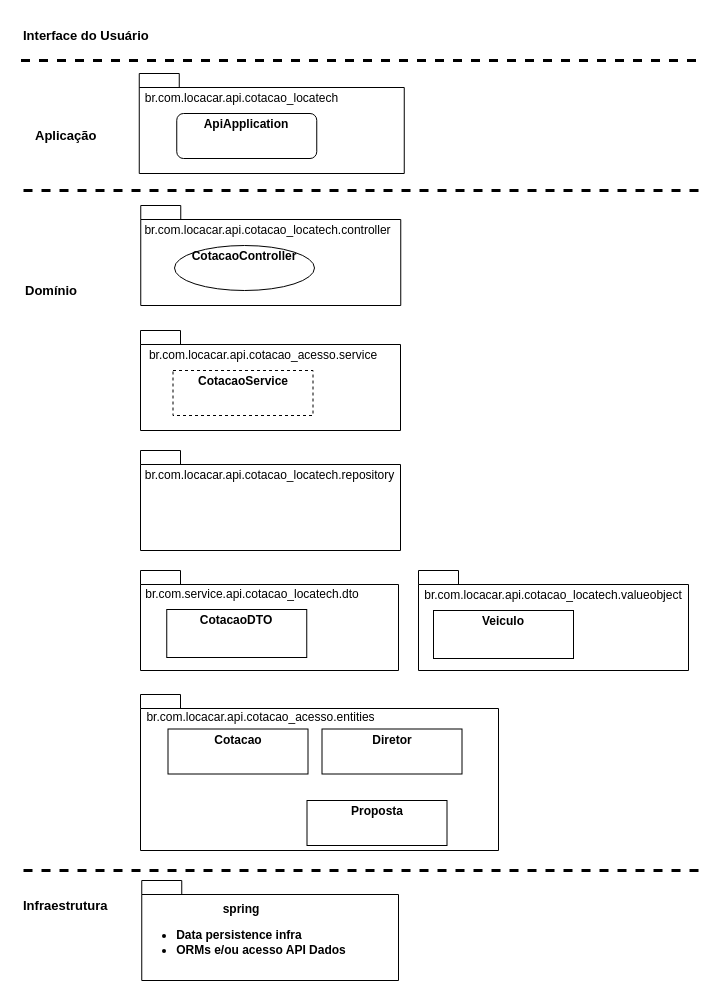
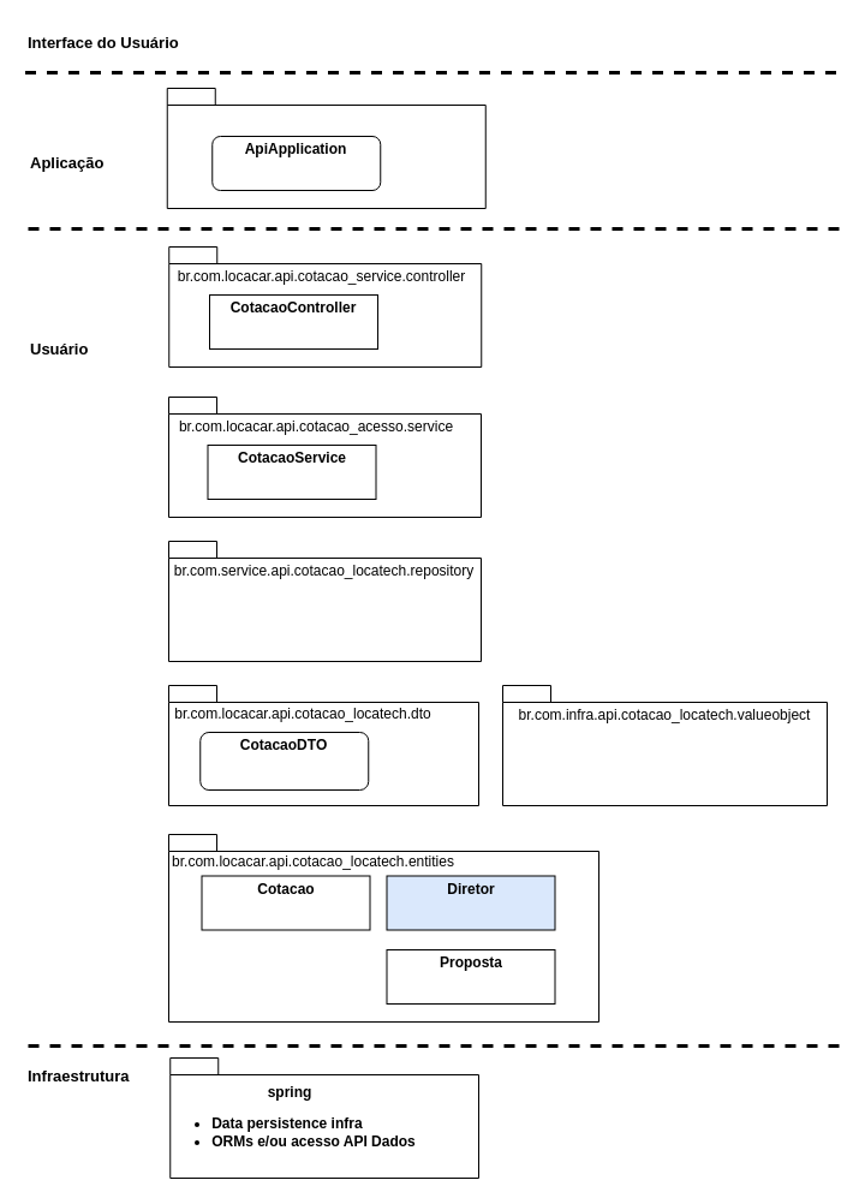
- <mxCell id="7" value="br.com.locacar.api.cotacao_locatech" style="text;html=1;strokeColor=none;fillColor=none;align=center;verticalAlign=middle;whiteSpace=wrap;rounded=0;" parent="1" vertex="1"><mxGeometry x="138.75" y="83" width="205" height="30" as="geometry" /></mxCell>
- <mxCell id="24" value="&lt;b&gt;&lt;font style=&quot;font-size: 13px;&quot;&gt;Aplicação&lt;/font&gt;&lt;/b&gt;" style="text;html=1;strokeColor=none;fillColor=none;align=left;verticalAlign=middle;whiteSpace=wrap;rounded=0;" parent="1" vertex="1"><mxGeometry x="33" y="120" width="90" height="30" as="geometry" /></mxCell>
+ <mxCell id="24" value="&lt;b&gt;&lt;font style=&quot;font-size: 13px;&quot;&gt;Aplicação&lt;/font&gt;&lt;/b&gt;" style="text;html=1;strokeColor=none;fillColor=none;align=left;verticalAlign=middle;whiteSpace=wrap;rounded=0;" parent="1" vertex="1"><mxGeometry x="23" y="120" width="90" height="30" as="geometry" /></mxCell>
- <mxCell id="4" value="br.com.locacar.api.cotacao_locatech.controller" style="text;html=1;strokeColor=none;fillColor=none;align=center;verticalAlign=middle;whiteSpace=wrap;rounded=0;" parent="1" vertex="1"><mxGeometry x="131.25" y="215" width="272.5" height="30" as="geometry" /></mxCell>
+ <mxCell id="4" value="br.com.locacar.api.cotacao_service.controller" style="text;html=1;strokeColor=none;fillColor=none;align=center;verticalAlign=middle;whiteSpace=wrap;rounded=0;" parent="1" vertex="1"><mxGeometry x="131.25" y="215" width="272.5" height="30" as="geometry" /></mxCell>
- <mxCell id="3" value="&lt;p style=&quot;margin: 4px 0px 0px;&quot;&gt;&lt;b style=&quot;background-color: initial;&quot;&gt;CotacaoController&lt;/b&gt;&lt;br&gt;&lt;/p&gt;" style="ellipse;verticalAlign=top;align=center;overflow=fill;fontSize=12;fontFamily=Helvetica;html=1;whiteSpace=wrap;movable=1;resizable=1;rotatable=1;deletable=1;editable=1;locked=0;connectable=1;" parent="1" vertex="1"><mxGeometry x="174" y="245" width="140" height="45" as="geometry" /></mxCell>
+ <mxCell id="3" value="&lt;p style=&quot;margin: 4px 0px 0px;&quot;&gt;&lt;b style=&quot;background-color: initial;&quot;&gt;CotacaoController&lt;/b&gt;&lt;br&gt;&lt;/p&gt;" style="verticalAlign=top;align=center;overflow=fill;fontSize=12;fontFamily=Helvetica;html=1;whiteSpace=wrap;movable=1;resizable=1;rotatable=1;deletable=1;editable=1;locked=0;connectable=1;" parent="1" vertex="1"><mxGeometry x="174" y="245" width="140" height="45" as="geometry" /></mxCell>
- <mxCell id="25" value="&lt;b&gt;&lt;font style=&quot;font-size: 13px;&quot;&gt;Domínio&lt;/font&gt;&lt;/b&gt;" style="text;html=1;strokeColor=none;fillColor=none;align=left;verticalAlign=middle;whiteSpace=wrap;rounded=0;" parent="1" vertex="1"><mxGeometry x="23" y="275" width="90" height="30" as="geometry" /></mxCell>
+ <mxCell id="25" value="&lt;b&gt;&lt;font style=&quot;font-size: 13px;&quot;&gt;Usuário&lt;/font&gt;&lt;/b&gt;" style="text;html=1;strokeColor=none;fillColor=none;align=left;verticalAlign=middle;whiteSpace=wrap;rounded=0;" parent="1" vertex="1"><mxGeometry x="23" y="275" width="90" height="30" as="geometry" /></mxCell>
- <mxCell id="9" value="&lt;p style=&quot;margin: 4px 0px 0px;&quot;&gt;&lt;b style=&quot;background-color: initial;&quot;&gt;CotacaoService&lt;/b&gt;&lt;br&gt;&lt;/p&gt;" style="verticalAlign=top;align=center;overflow=fill;fontSize=12;fontFamily=Helvetica;html=1;whiteSpace=wrap;movable=1;resizable=1;rotatable=1;deletable=1;editable=1;locked=0;connectable=1;dashed=1;" parent="1" vertex="1"><mxGeometry x="172.5" y="370" width="140" height="45" as="geometry" /></mxCell>
+ <mxCell id="9" value="&lt;p style=&quot;margin: 4px 0px 0px;&quot;&gt;&lt;b style=&quot;background-color: initial;&quot;&gt;CotacaoService&lt;/b&gt;&lt;br&gt;&lt;/p&gt;" style="verticalAlign=top;align=center;overflow=fill;fontSize=12;fontFamily=Helvetica;html=1;whiteSpace=wrap;movable=1;resizable=1;rotatable=1;deletable=1;editable=1;locked=0;connectable=1;" parent="1" vertex="1"><mxGeometry x="172.5" y="370" width="140" height="45" as="geometry" /></mxCell>
- <mxCell id="12" value="br.com.locacar.api.cotacao_locatech.repository" style="text;html=1;strokeColor=none;fillColor=none;align=center;verticalAlign=middle;whiteSpace=wrap;rounded=0;" parent="1" vertex="1"><mxGeometry x="138.75" y="460" width="261.25" height="30" as="geometry" /></mxCell>
+ <mxCell id="12" value="br.com.service.api.cotacao_locatech.repository" style="text;html=1;strokeColor=none;fillColor=none;align=center;verticalAlign=middle;whiteSpace=wrap;rounded=0;" parent="1" vertex="1"><mxGeometry x="138.75" y="460" width="261.25" height="30" as="geometry" /></mxCell>
- <mxCell id="15" value="br.com.service.api.cotacao_locatech.dto" style="text;html=1;strokeColor=none;fillColor=none;align=center;verticalAlign=middle;whiteSpace=wrap;rounded=0;" parent="1" vertex="1"><mxGeometry x="142" y="579" width="220" height="30" as="geometry" /></mxCell>
+ <mxCell id="15" value="br.com.locacar.api.cotacao_locatech.dto" style="text;html=1;strokeColor=none;fillColor=none;align=center;verticalAlign=middle;whiteSpace=wrap;rounded=0;" parent="1" vertex="1"><mxGeometry x="142" y="579" width="220" height="30" as="geometry" /></mxCell>
- <mxCell id="30" value="br.com.locacar.api.cotacao_locatech.valueobject" style="text;html=1;strokeColor=none;fillColor=none;align=center;verticalAlign=middle;whiteSpace=wrap;rounded=0;" parent="1" vertex="1"><mxGeometry x="423" y="580" width="260" height="30" as="geometry" /></mxCell>
+ <mxCell id="30" value="br.com.infra.api.cotacao_locatech.valueobject" style="text;html=1;strokeColor=none;fillColor=none;align=center;verticalAlign=middle;whiteSpace=wrap;rounded=0;" parent="1" vertex="1"><mxGeometry x="423" y="580" width="260" height="30" as="geometry" /></mxCell>
- <mxCell id="14" value="&lt;p style=&quot;margin: 4px 0px 0px;&quot;&gt;&lt;b style=&quot;background-color: initial;&quot;&gt;CotacaoDTO&lt;/b&gt;&lt;br&gt;&lt;/p&gt;" style="verticalAlign=top;align=center;overflow=fill;fontSize=12;fontFamily=Helvetica;html=1;whiteSpace=wrap;movable=1;resizable=1;rotatable=1;deletable=1;editable=1;locked=0;connectable=1;" parent="1" vertex="1"><mxGeometry x="166.25" y="609" width="140" height="48" as="geometry" /></mxCell>
+ <mxCell id="14" value="&lt;p style=&quot;margin: 4px 0px 0px;&quot;&gt;&lt;b style=&quot;background-color: initial;&quot;&gt;CotacaoDTO&lt;/b&gt;&lt;br&gt;&lt;/p&gt;" style="verticalAlign=top;align=center;overflow=fill;fontSize=12;fontFamily=Helvetica;html=1;whiteSpace=wrap;movable=1;resizable=1;rotatable=1;deletable=1;editable=1;locked=0;connectable=1;rounded=1;" parent="1" vertex="1"><mxGeometry x="166.25" y="609" width="140" height="48" as="geometry" /></mxCell>
- <mxCell id="29" value="&lt;p style=&quot;margin: 4px 0px 0px;&quot;&gt;&lt;b style=&quot;background-color: initial;&quot;&gt;Veiculo&lt;/b&gt;&lt;br&gt;&lt;/p&gt;" style="verticalAlign=top;align=center;overflow=fill;fontSize=12;fontFamily=Helvetica;html=1;whiteSpace=wrap;movable=1;resizable=1;rotatable=1;deletable=1;editable=1;locked=0;connectable=1;" parent="1" vertex="1"><mxGeometry x="433" y="610" width="140" height="48" as="geometry" /></mxCell>
- <mxCell id="20" value="br.com.locacar.api.cotacao_acesso.entities" style="text;html=1;strokeColor=none;fillColor=none;align=center;verticalAlign=middle;whiteSpace=wrap;rounded=0;" parent="1" vertex="1"><mxGeometry x="145" y="702" width="231" height="30" as="geometry" /></mxCell>
+ <mxCell id="20" value="br.com.locacar.api.cotacao_locatech.entities" style="text;html=1;strokeColor=none;fillColor=none;align=center;verticalAlign=middle;whiteSpace=wrap;rounded=0;" parent="1" vertex="1"><mxGeometry x="145" y="702" width="231" height="30" as="geometry" /></mxCell>
- <mxCell id="31" value="&lt;p style=&quot;margin: 4px 0px 0px;&quot;&gt;&lt;b style=&quot;background-color: initial;&quot;&gt;Diretor&lt;/b&gt;&lt;br&gt;&lt;/p&gt;" style="verticalAlign=top;align=center;overflow=fill;fontSize=12;fontFamily=Helvetica;html=1;whiteSpace=wrap;movable=1;resizable=1;rotatable=1;deletable=1;editable=1;locked=0;connectable=1;" parent="1" vertex="1"><mxGeometry x="321.5" y="728.5" width="140" height="45" as="geometry" /></mxCell>
+ <mxCell id="31" value="&lt;p style=&quot;margin: 4px 0px 0px;&quot;&gt;&lt;b style=&quot;background-color: initial;&quot;&gt;Diretor&lt;/b&gt;&lt;br&gt;&lt;/p&gt;" style="verticalAlign=top;align=center;overflow=fill;fontSize=12;fontFamily=Helvetica;html=1;whiteSpace=wrap;movable=1;resizable=1;rotatable=1;deletable=1;editable=1;locked=0;connectable=1;fillColor=#dae8fc;" parent="1" vertex="1"><mxGeometry x="321.5" y="728.5" width="140" height="45" as="geometry" /></mxCell>
- <mxCell id="32" value="&lt;p style=&quot;margin: 4px 0px 0px;&quot;&gt;&lt;b style=&quot;background-color: initial;&quot;&gt;Proposta&lt;/b&gt;&lt;br&gt;&lt;/p&gt;" style="verticalAlign=top;align=center;overflow=fill;fontSize=12;fontFamily=Helvetica;html=1;whiteSpace=wrap;movable=1;resizable=1;rotatable=1;deletable=1;editable=1;locked=0;connectable=1;" parent="1" vertex="1"><mxGeometry x="306.5" y="800" width="140" height="45" as="geometry" /></mxCell>
+ <mxCell id="32" value="&lt;p style=&quot;margin: 4px 0px 0px;&quot;&gt;&lt;b style=&quot;background-color: initial;&quot;&gt;Proposta&lt;/b&gt;&lt;br&gt;&lt;/p&gt;" style="verticalAlign=top;align=center;overflow=fill;fontSize=12;fontFamily=Helvetica;html=1;whiteSpace=wrap;movable=1;resizable=1;rotatable=1;deletable=1;editable=1;locked=0;connectable=1;" parent="1" vertex="1"><mxGeometry x="321.5" y="790" width="140" height="45" as="geometry" /></mxCell>
- <mxCell id="26" value="&lt;span style=&quot;font-size: 13px;&quot;&gt;&lt;b&gt;Infraestrutura&lt;/b&gt;&lt;/span&gt;" style="text;html=1;strokeColor=none;fillColor=none;align=left;verticalAlign=middle;whiteSpace=wrap;rounded=0;" parent="1" vertex="1"><mxGeometry x="20.5" y="890" width="100" height="30" as="geometry" /></mxCell>
+ <mxCell id="26" value="&lt;span style=&quot;font-size: 13px;&quot;&gt;&lt;b&gt;Infraestrutura&lt;/b&gt;&lt;/span&gt;" style="text;html=1;strokeColor=none;fillColor=none;align=left;verticalAlign=middle;whiteSpace=wrap;rounded=0;" parent="1" vertex="1"><mxGeometry x="20.5" y="880" width="100" height="30" as="geometry" /></mxCell>
